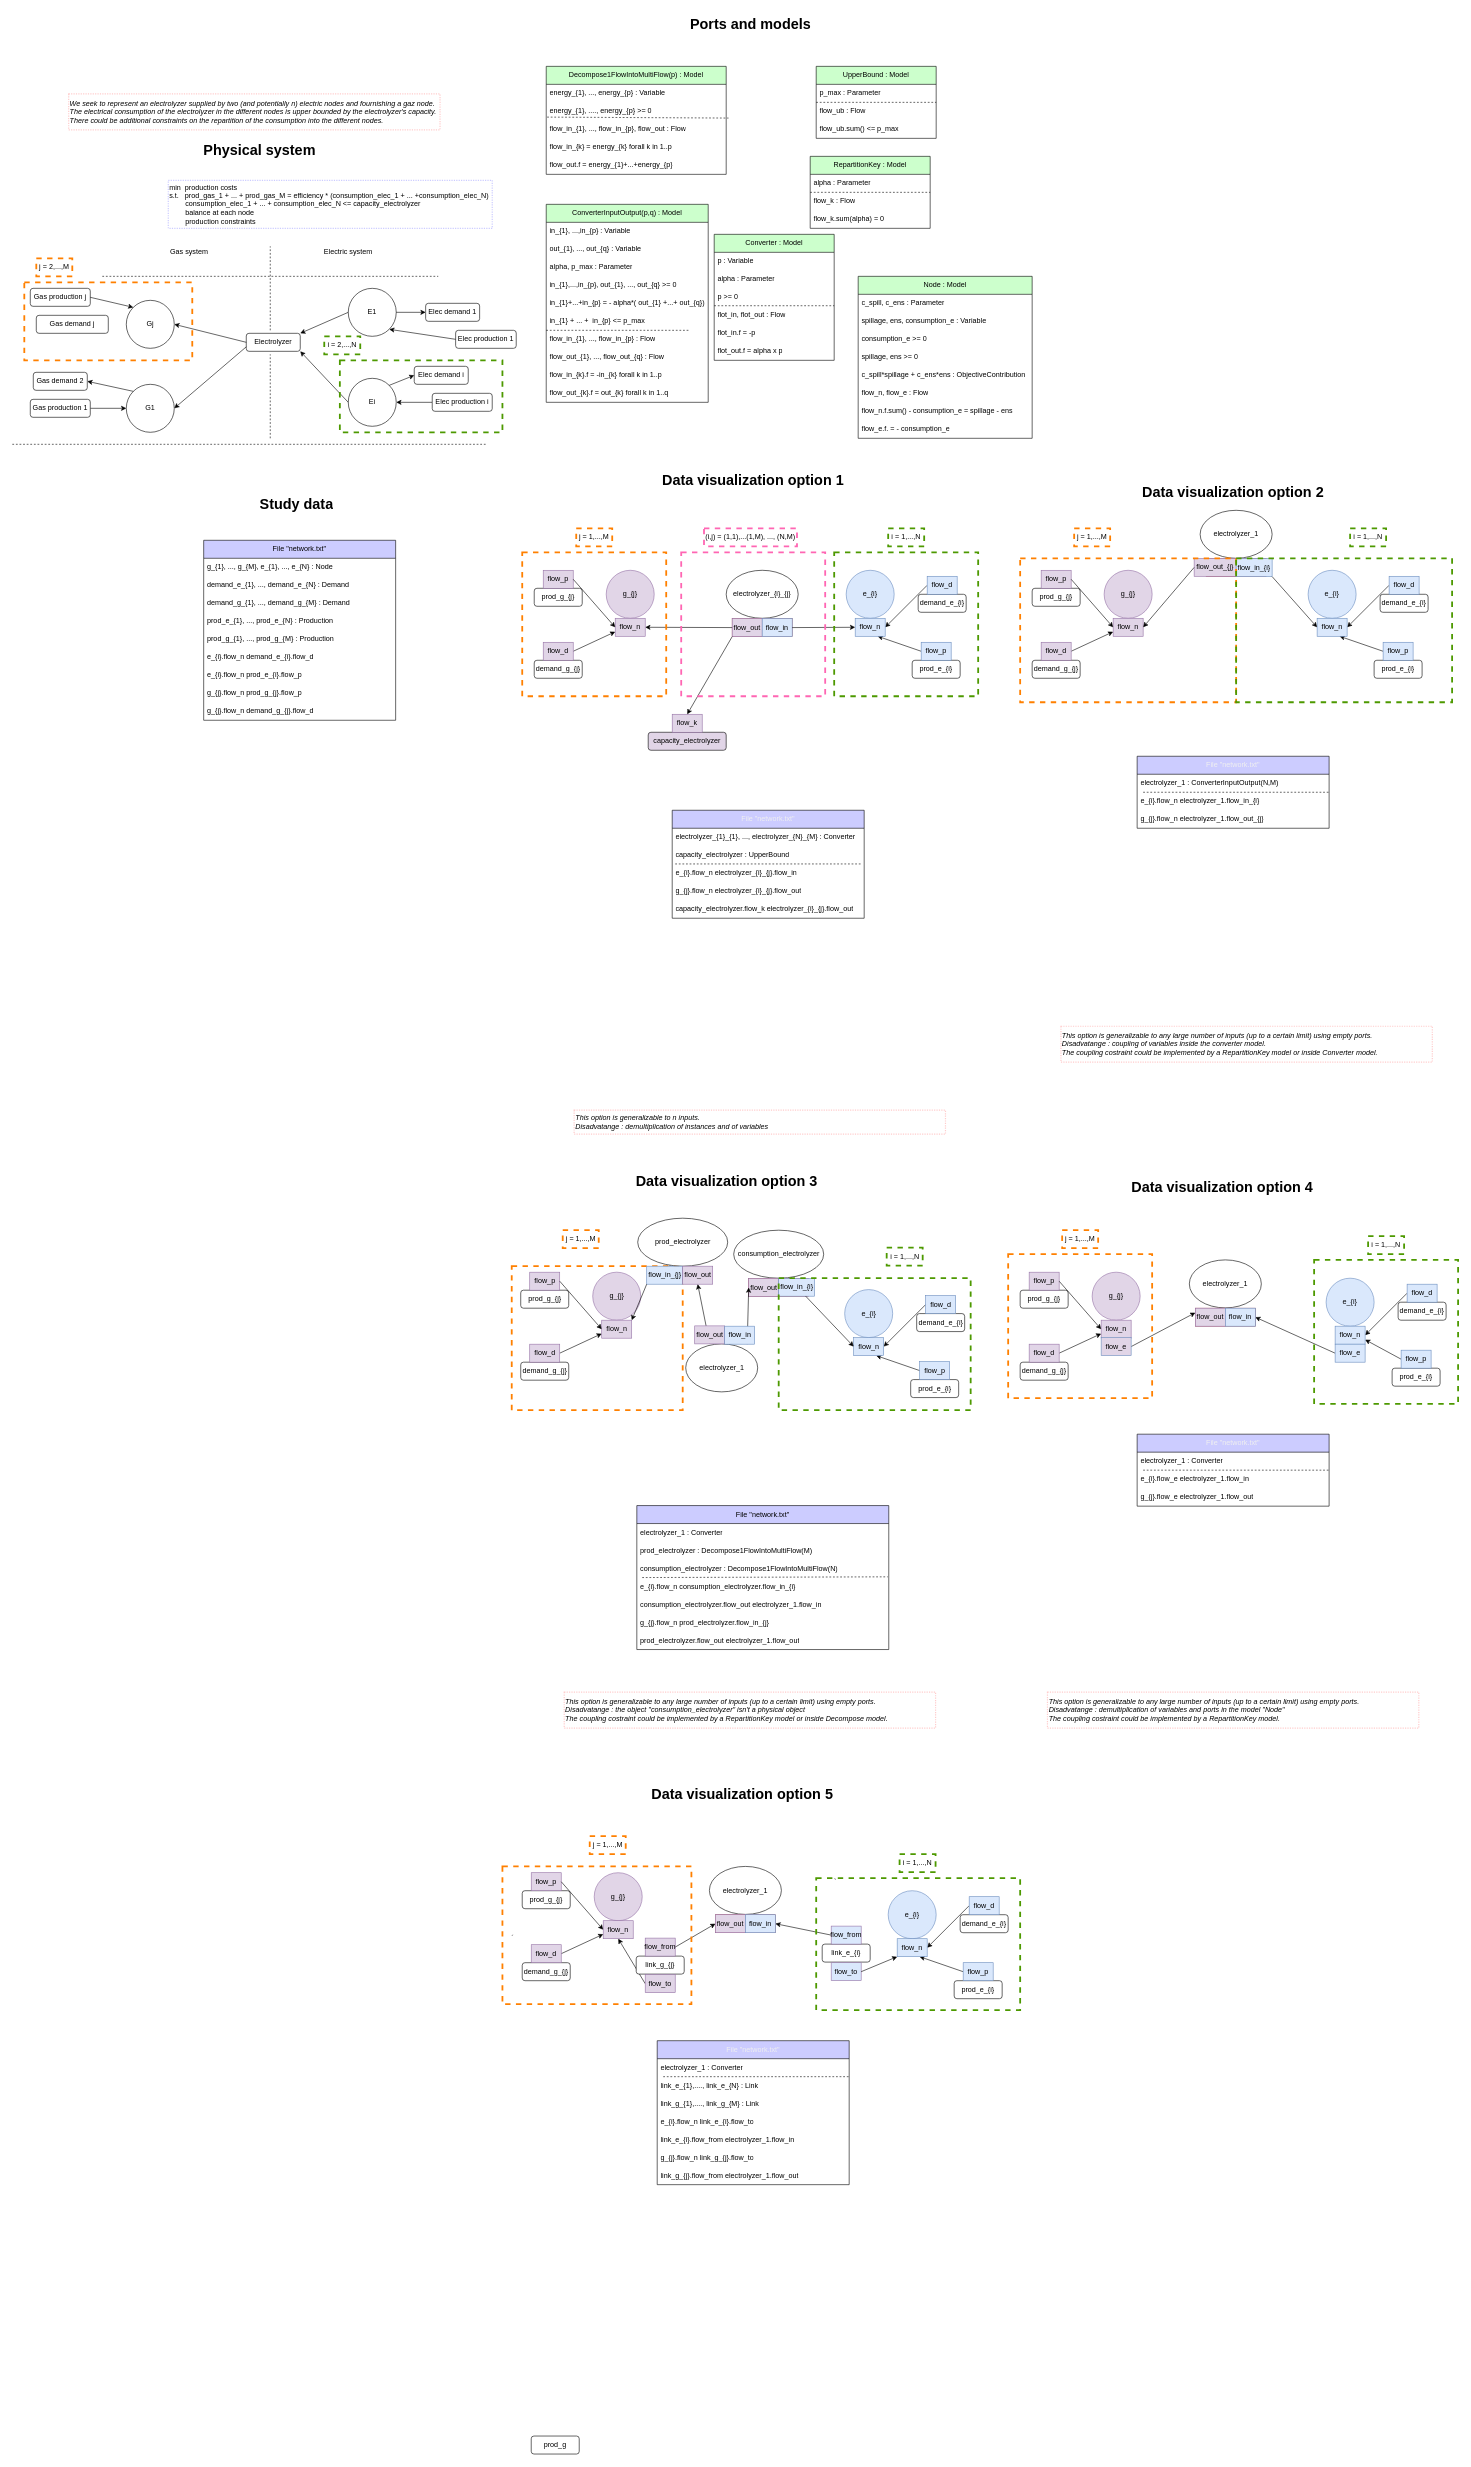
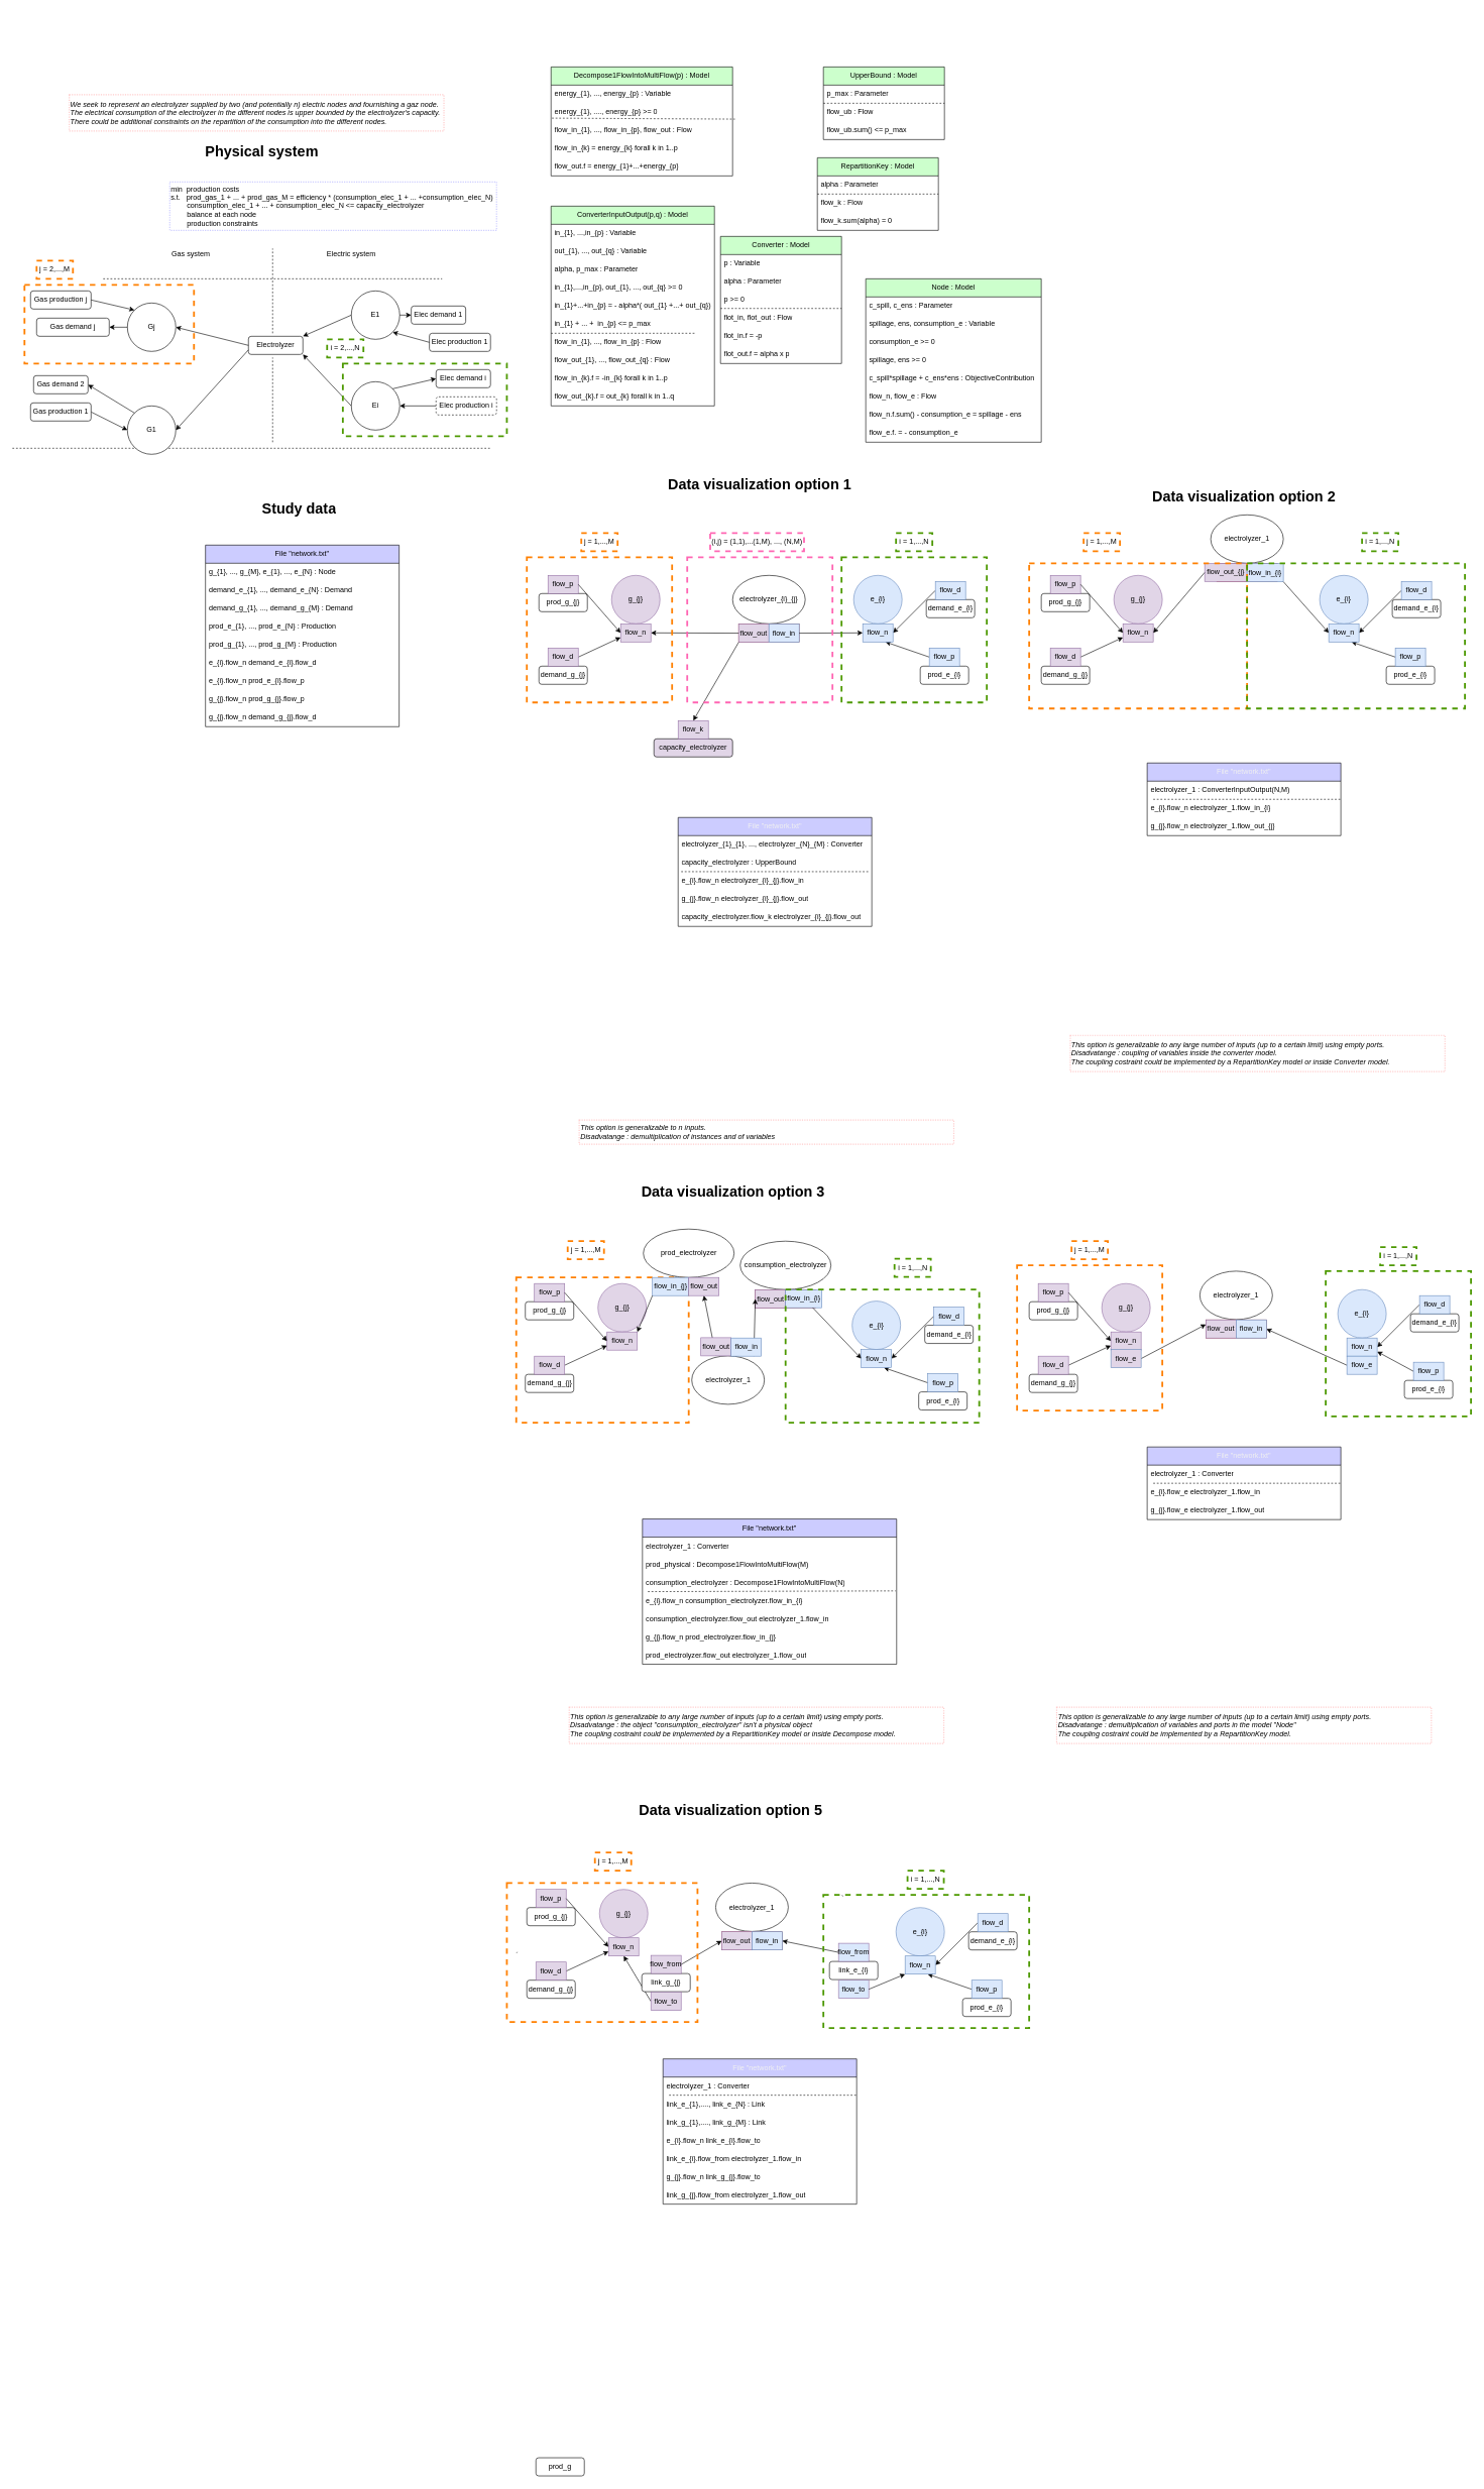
- <mxCell id="72" value="&lt;h1&gt;Ports and models&lt;/h1&gt;" style="text;html=1;strokeColor=none;fillColor=none;spacing=5;spacingTop=-20;whiteSpace=wrap;overflow=hidden;rounded=0;" parent="1" vertex="1"><mxGeometry x="1144.5" y="20" width="250" height="40" as="geometry" /></mxCell>
- <mxCell id="13" value="Elec demand 1" style="rounded=1;whiteSpace=wrap;html=1;" parent="1" vertex="1"><mxGeometry x="709" y="505" width="90" height="30" as="geometry" /></mxCell>
+ <mxCell id="13" value="Elec demand 1" style="rounded=1;whiteSpace=wrap;html=1;" parent="1" vertex="1"><mxGeometry x="679" y="505" width="90" height="30" as="geometry" /></mxCell>
+ <mxCell id="9" value="" style="endArrow=classic;html=1;rounded=0;exitX=0;exitY=0.5;exitDx=0;exitDy=0;entryX=1;entryY=0.5;entryDx=0;entryDy=0;" parent="1" source="6" target="14" edge="1"><mxGeometry width="50" height="50" relative="1" as="geometry"><mxPoint x="250" y="660" as="sourcePoint" /><mxPoint x="220" y="510" as="targetPoint" /></mxGeometry></mxCell>
- <mxCell id="146" value="Elec production 1" style="rounded=1;whiteSpace=wrap;html=1;" parent="1" vertex="1"><mxGeometry x="759" y="550" width="101" height="30" as="geometry" /></mxCell>
+ <mxCell id="146" value="Elec production 1" style="rounded=1;whiteSpace=wrap;html=1;" parent="1" vertex="1"><mxGeometry x="709" y="550" width="101" height="30" as="geometry" /></mxCell>
- <mxCell id="145" value="Elec demand i" style="rounded=1;whiteSpace=wrap;html=1;" parent="1" vertex="1"><mxGeometry x="690" y="610" width="90" height="30" as="geometry" /></mxCell>
+ <mxCell id="145" value="Elec demand i" style="rounded=1;whiteSpace=wrap;html=1;" parent="1" vertex="1"><mxGeometry x="720" y="610" width="90" height="30" as="geometry" /></mxCell>
- <mxCell id="12" value="Elec production i" style="rounded=1;whiteSpace=wrap;html=1;" parent="1" vertex="1"><mxGeometry x="720" y="655" width="100" height="30" as="geometry" /></mxCell>
+ <mxCell id="12" value="Elec production i" style="rounded=1;whiteSpace=wrap;html=1;dashed=1;" parent="1" vertex="1"><mxGeometry x="720" y="655" width="100" height="30" as="geometry" /></mxCell>
- <mxCell id="113" value="G1" style="ellipse;whiteSpace=wrap;html=1;aspect=fixed;" parent="1" vertex="1"><mxGeometry x="210" y="640" width="80" height="80" as="geometry" /></mxCell>
+ <mxCell id="113" value="G1" style="ellipse;whiteSpace=wrap;html=1;aspect=fixed;" parent="1" vertex="1"><mxGeometry x="210" y="670" width="80" height="80" as="geometry" /></mxCell>
- <mxCell id="101" value="&lt;font style=&quot;&quot;&gt;&lt;b&gt;&lt;font style=&quot;font-size: 24px;&quot;&gt;Data visualization&lt;/font&gt;&lt;/b&gt;&lt;b&gt;&lt;font style=&quot;font-size: 24px;&quot;&gt;&amp;nbsp;option 4&lt;/font&gt;&lt;/b&gt;&lt;b style=&quot;&quot;&gt;&lt;br&gt;&lt;/b&gt;&lt;/font&gt;" style="text;html=1;strokeColor=none;fillColor=none;align=center;verticalAlign=middle;whiteSpace=wrap;rounded=0;" parent="1" vertex="1"><mxGeometry x="1822" y="1919" width="430" height="120" as="geometry" /></mxCell>
- <mxCell id="94" value="&lt;span style=&quot;text-align: center;&quot;&gt;prod_electrolyzer : Decompose1FlowIntoMultiFlow(M)&lt;/span&gt;" style="text;strokeColor=none;fillColor=none;align=left;verticalAlign=middle;spacingLeft=4;spacingRight=4;overflow=hidden;points=[[0,0.5],[1,0.5]];portConstraint=eastwest;rotatable=0;whiteSpace=wrap;html=1;" vertex="1" parent="92"><mxGeometry y="60" width="420" height="30" as="geometry" /></mxCell>
+ <mxCell id="94" value="&lt;span style=&quot;text-align: center;&quot;&gt;prod_physical : Decompose1FlowIntoMultiFlow(M)&lt;/span&gt;" style="text;strokeColor=none;fillColor=none;align=left;verticalAlign=middle;spacingLeft=4;spacingRight=4;overflow=hidden;points=[[0,0.5],[1,0.5]];portConstraint=eastwest;rotatable=0;whiteSpace=wrap;html=1;" vertex="1" parent="92"><mxGeometry y="60" width="420" height="30" as="geometry" /></mxCell>
- <mxCell id="116" value="&lt;font style=&quot;&quot;&gt;&lt;b&gt;&lt;font style=&quot;font-size: 24px;&quot;&gt;Data visualization&lt;/font&gt;&lt;/b&gt;&lt;b&gt;&lt;font style=&quot;font-size: 24px;&quot;&gt;&amp;nbsp;option 5&lt;/font&gt;&lt;/b&gt;&lt;b style=&quot;&quot;&gt;&lt;br&gt;&lt;/b&gt;&lt;/font&gt;" style="text;html=1;strokeColor=none;fillColor=none;align=center;verticalAlign=middle;whiteSpace=wrap;rounded=0;" parent="1" vertex="1"><mxGeometry x="1022" y="2930" width="430" height="120" as="geometry" /></mxCell>
+ <mxCell id="116" value="&lt;font style=&quot;&quot;&gt;&lt;b&gt;&lt;font style=&quot;font-size: 24px;&quot;&gt;Data visualization&lt;/font&gt;&lt;/b&gt;&lt;b&gt;&lt;font style=&quot;font-size: 24px;&quot;&gt;&amp;nbsp;option 5&lt;/font&gt;&lt;/b&gt;&lt;b style=&quot;&quot;&gt;&lt;br&gt;&lt;/b&gt;&lt;/font&gt;" style="text;html=1;strokeColor=none;fillColor=none;align=center;verticalAlign=middle;whiteSpace=wrap;rounded=0;" parent="1" vertex="1"><mxGeometry x="992" y="2930" width="430" height="120" as="geometry" /></mxCell>
